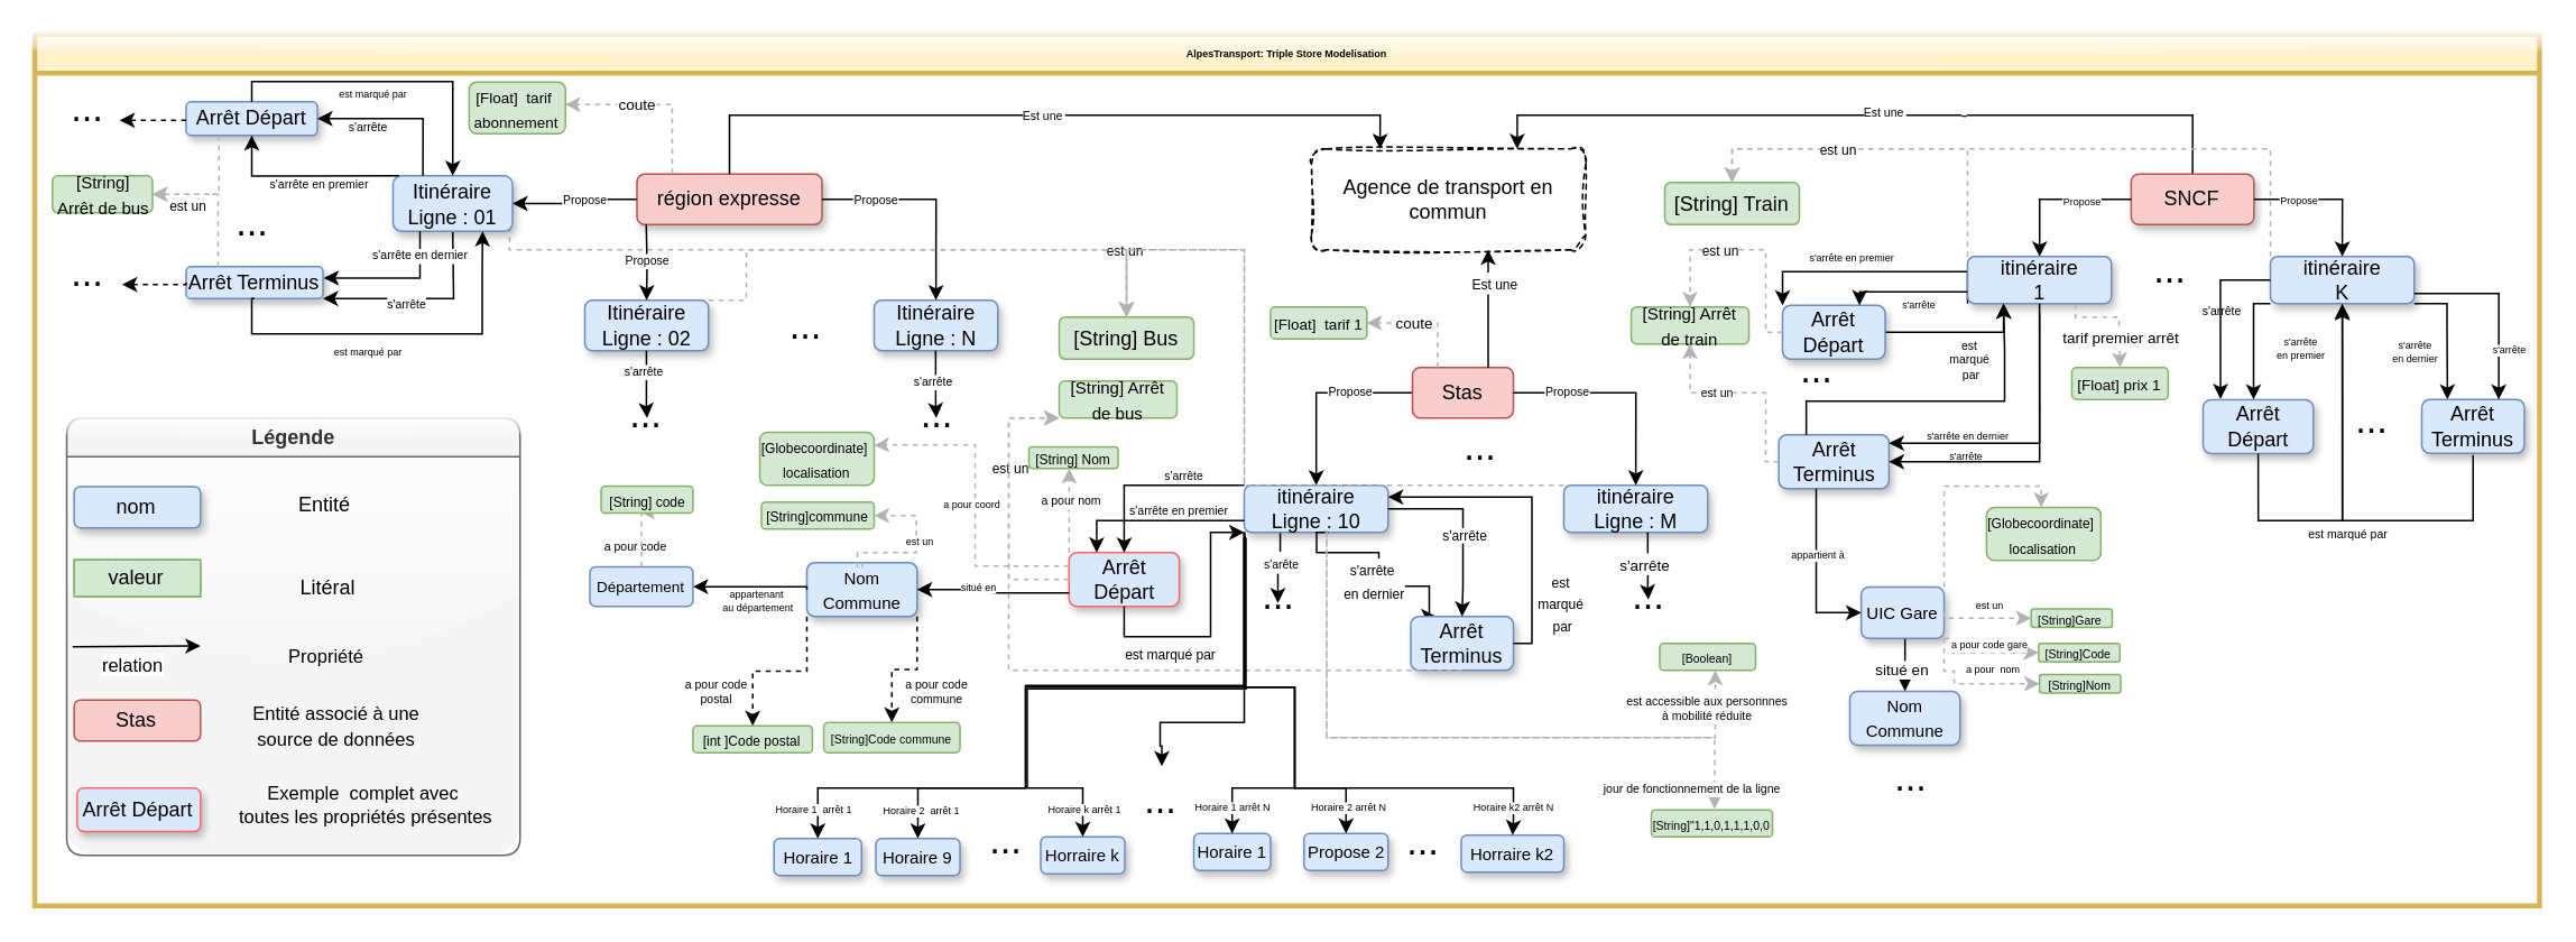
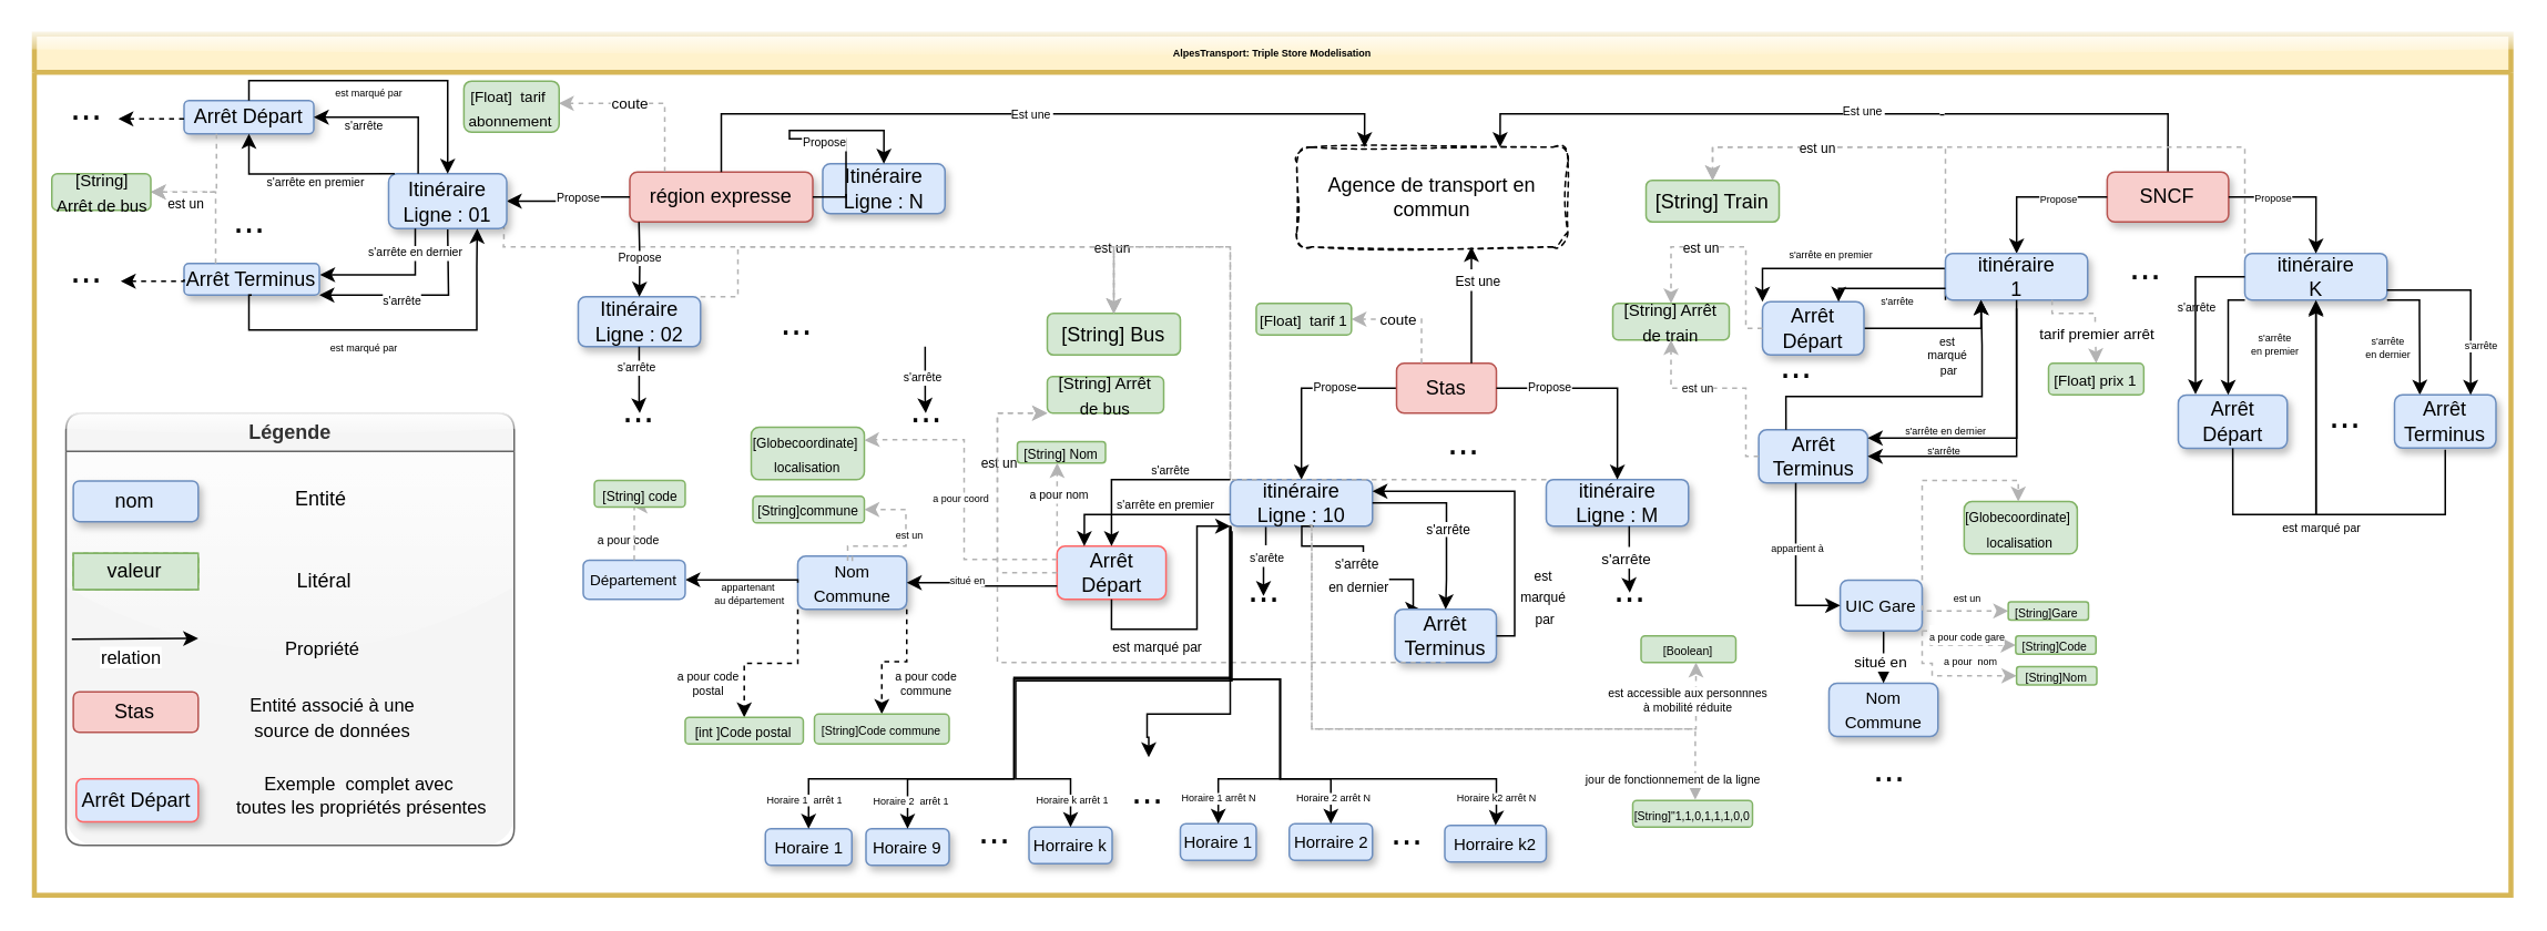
- <mxCell id="34" value="&lt;div&gt;Itinéraire&lt;br&gt;Ligne : N&lt;/div&gt;" style="rounded=1;whiteSpace=wrap;html=1;fillColor=#dae8fc;strokeColor=#6c8ebf;shadow=1;" parent="2" vertex="1"><mxGeometry x="499" y="158" width="73.5" height="30" as="geometry" /></mxCell>
+ <mxCell id="34" value="&lt;div&gt;Itinéraire&lt;br&gt;Ligne : N&lt;/div&gt;" style="rounded=1;whiteSpace=wrap;html=1;fillColor=#dae8fc;strokeColor=#6c8ebf;shadow=1;" parent="2" vertex="1"><mxGeometry x="474" y="78" width="73.5" height="30" as="geometry" /></mxCell>
- <mxCell id="171" value="&lt;font style=&quot;font-size: 10px;&quot;&gt;Propose 2&lt;/font&gt;" style="rounded=1;whiteSpace=wrap;html=1;fillColor=#dae8fc;strokeColor=#6c8ebf;shadow=1;" parent="2" vertex="1"><mxGeometry x="754.5" y="475" width="50" height="22" as="geometry" /></mxCell>
+ <mxCell id="171" value="&lt;font style=&quot;font-size: 10px;&quot;&gt;Horraire 2&lt;/font&gt;" style="rounded=1;whiteSpace=wrap;html=1;fillColor=#dae8fc;strokeColor=#6c8ebf;shadow=1;" parent="2" vertex="1"><mxGeometry x="754.5" y="475" width="50" height="22" as="geometry" /></mxCell>
